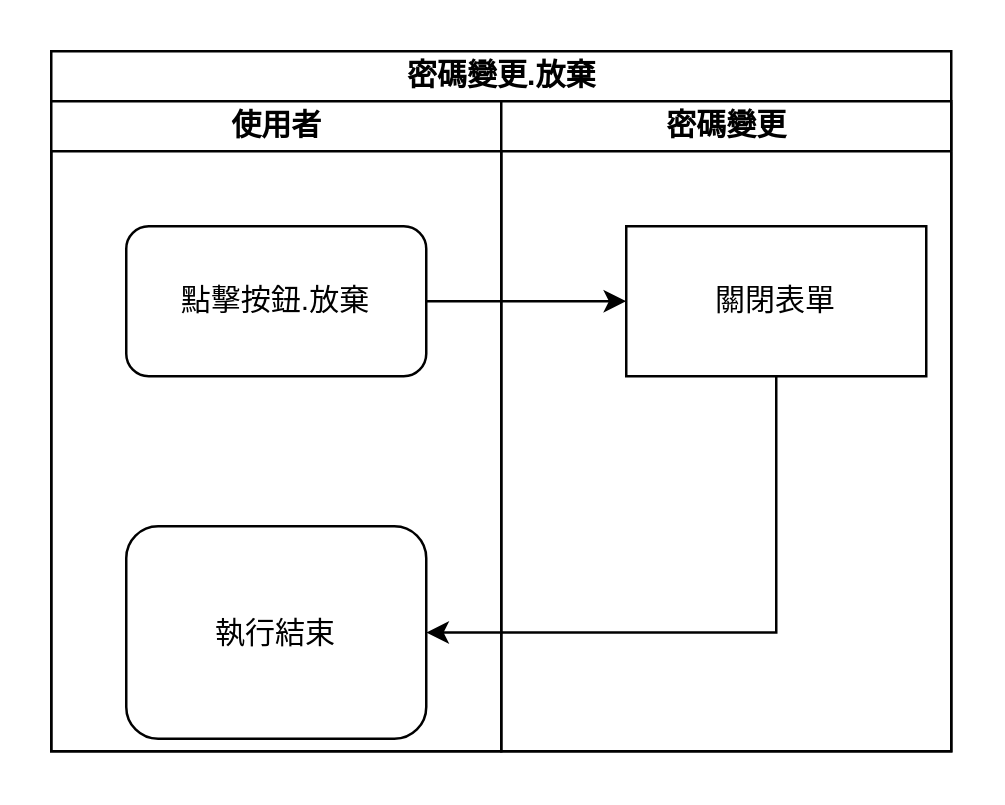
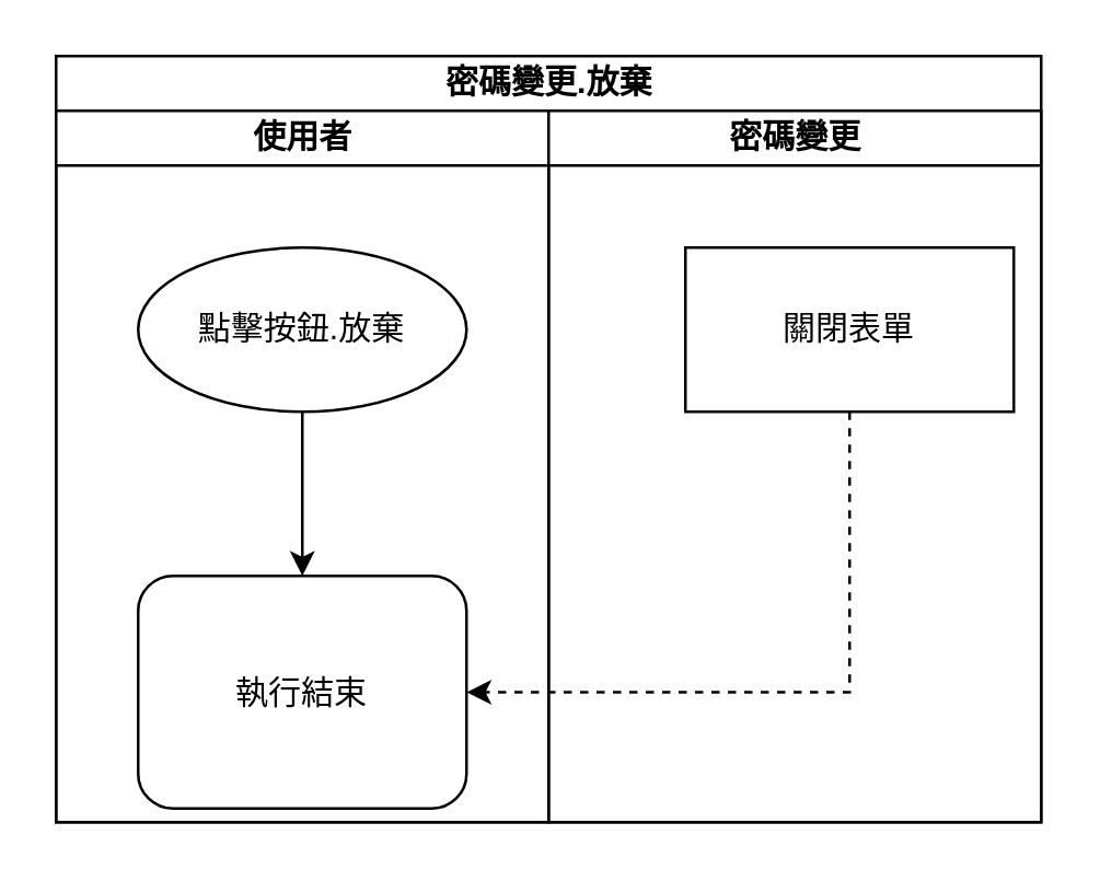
- <mxCell id="4" value="點擊按鈕.放棄" style="rounded=1;whiteSpace=wrap;html=1;" parent="3" vertex="1"><mxGeometry x="30" y="50" width="120" height="60" as="geometry" /></mxCell>
+ <mxCell id="4" value="點擊按鈕.放棄" style="ellipse;whiteSpace=wrap;html=1;" parent="3" vertex="1"><mxGeometry x="30" y="50" width="120" height="60" as="geometry" /></mxCell>
- <mxCell id="8" style="edgeStyle=orthogonalEdgeStyle;rounded=0;orthogonalLoop=1;jettySize=auto;html=1;" parent="2" source="4" target="7" edge="1"><mxGeometry relative="1" as="geometry" /></mxCell>
+ <mxCell id="8" style="edgeStyle=orthogonalEdgeStyle;rounded=0;orthogonalLoop=1;jettySize=auto;html=1;" parent="2" source="4" target="5" edge="1"><mxGeometry relative="1" as="geometry" /></mxCell>
- <mxCell id="9" style="edgeStyle=orthogonalEdgeStyle;rounded=0;orthogonalLoop=1;jettySize=auto;html=1;entryX=1;entryY=0.5;entryDx=0;entryDy=0;exitX=0.5;exitY=1;exitDx=0;exitDy=0;" parent="2" source="7" target="5" edge="1"><mxGeometry relative="1" as="geometry" /></mxCell>
+ <mxCell id="9" style="edgeStyle=orthogonalEdgeStyle;rounded=0;orthogonalLoop=1;jettySize=auto;html=1;entryX=1;entryY=0.5;entryDx=0;entryDy=0;exitX=0.5;exitY=1;exitDx=0;exitDy=0;dashed=1;" parent="2" source="7" target="5" edge="1"><mxGeometry relative="1" as="geometry" /></mxCell>
